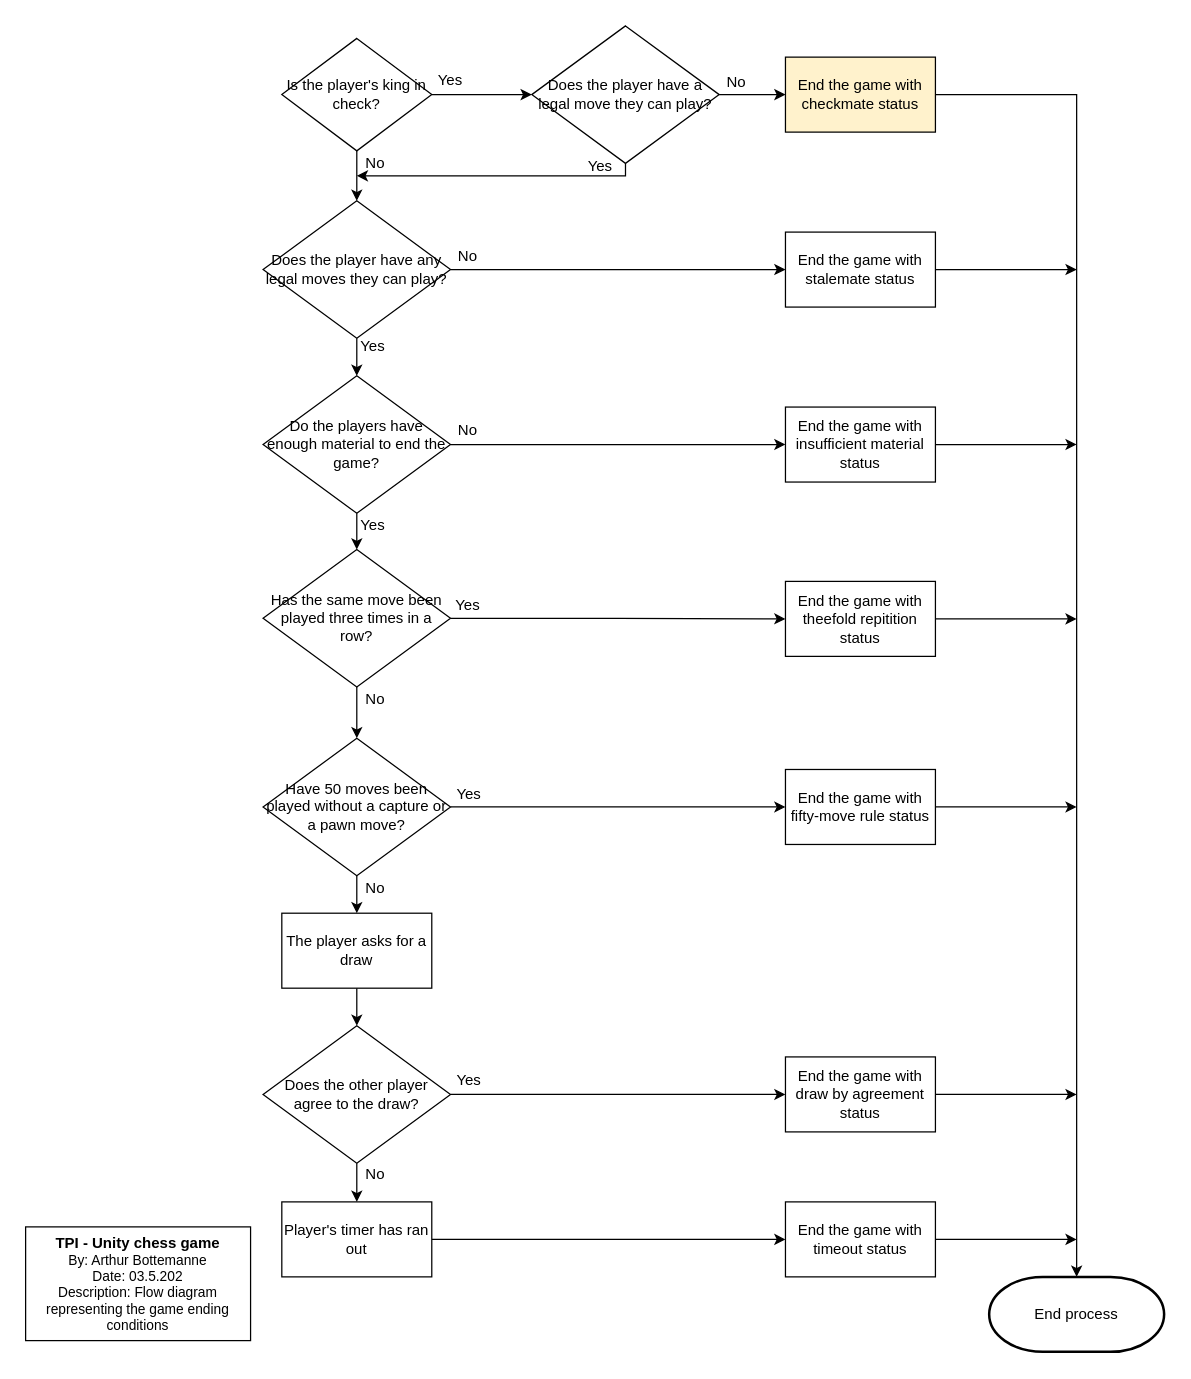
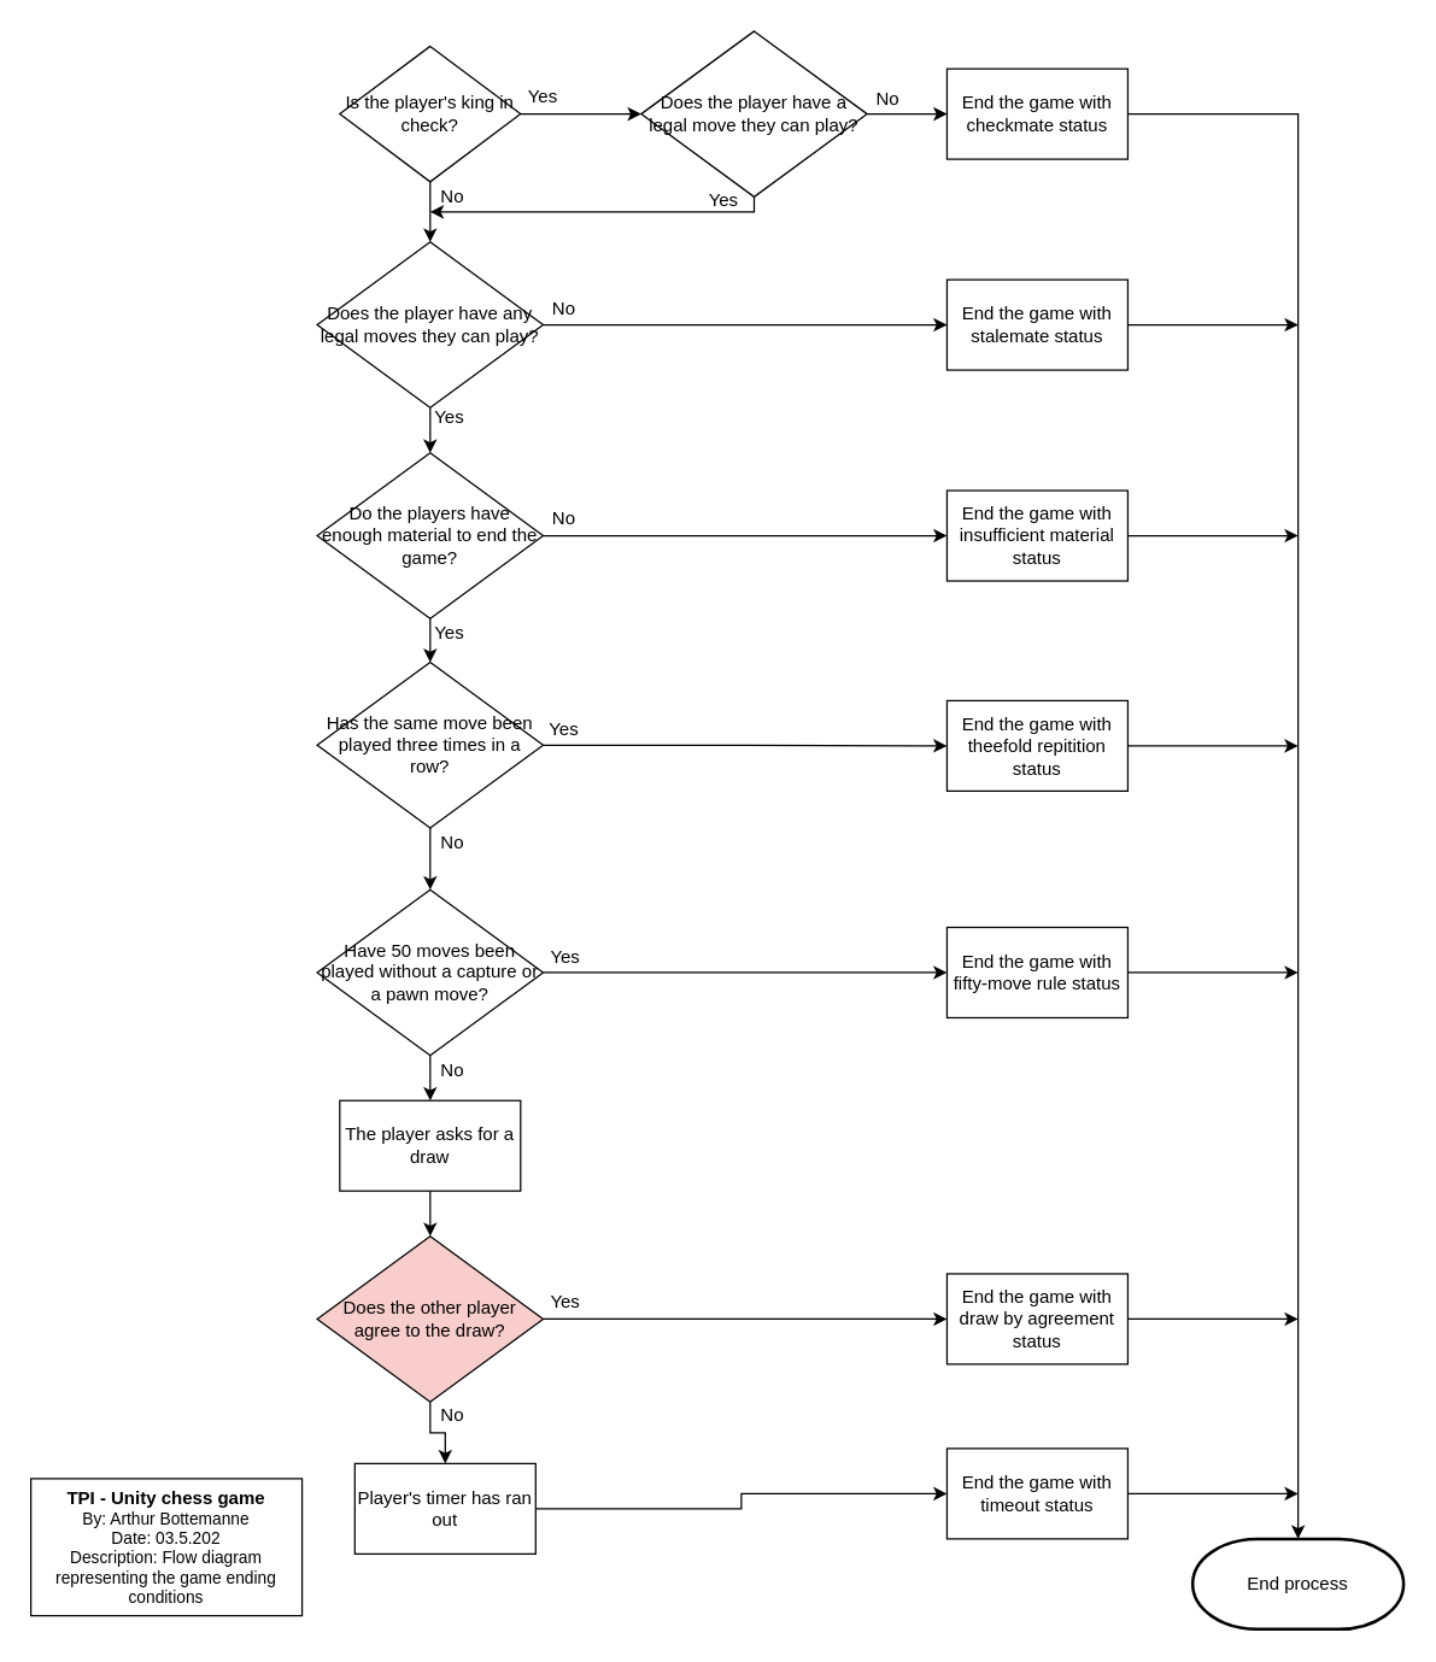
- <mxCell id="35" value="End the game with checkmate status" style="whiteSpace=wrap;html=1;rounded=0;fillColor=#fff2cc;" parent="1" vertex="1"><mxGeometry x="628" y="45" width="120" height="60" as="geometry" /></mxCell>
+ <mxCell id="35" value="End the game with checkmate status" style="whiteSpace=wrap;html=1;rounded=0;" parent="1" vertex="1"><mxGeometry x="628" y="45" width="120" height="60" as="geometry" /></mxCell>
- <mxCell id="27" value="Does the other player agree to the draw?" style="rhombus;whiteSpace=wrap;html=1;rounded=0;" parent="1" vertex="1"><mxGeometry x="210" y="820" width="150" height="110" as="geometry" /></mxCell>
+ <mxCell id="27" value="Does the other player agree to the draw?" style="rhombus;whiteSpace=wrap;html=1;rounded=0;fillColor=#f8cecc;" parent="1" vertex="1"><mxGeometry x="210" y="820" width="150" height="110" as="geometry" /></mxCell>
- <mxCell id="31" value="Player's timer has ran out" style="whiteSpace=wrap;html=1;rounded=0;" parent="1" vertex="1"><mxGeometry x="225" y="961" width="120" height="60" as="geometry" /></mxCell>
+ <mxCell id="31" value="Player's timer has ran out" style="whiteSpace=wrap;html=1;rounded=0;" parent="1" vertex="1"><mxGeometry x="235" y="971" width="120" height="60" as="geometry" /></mxCell>
